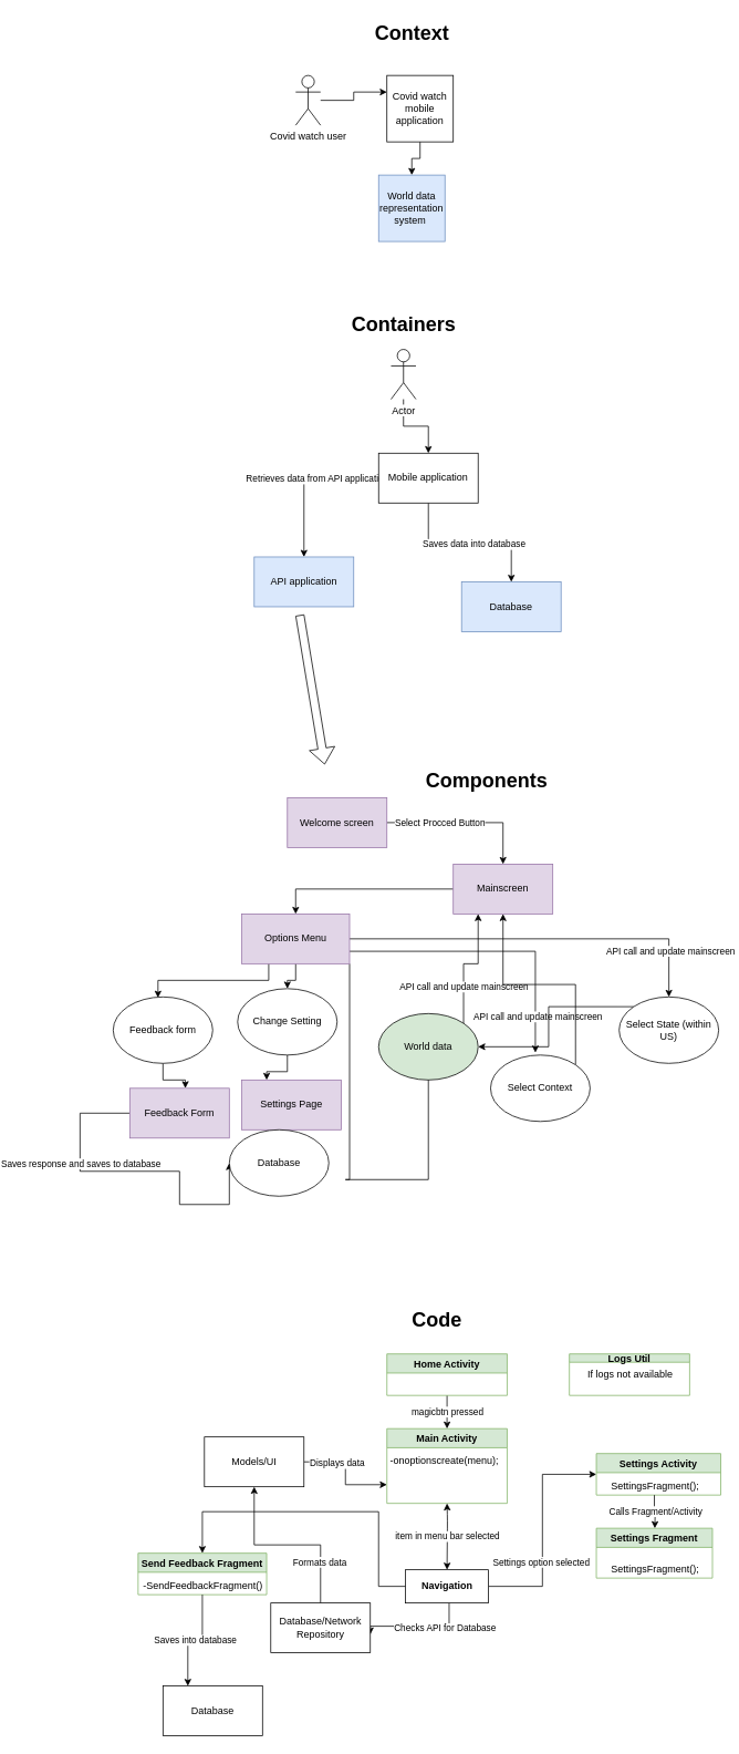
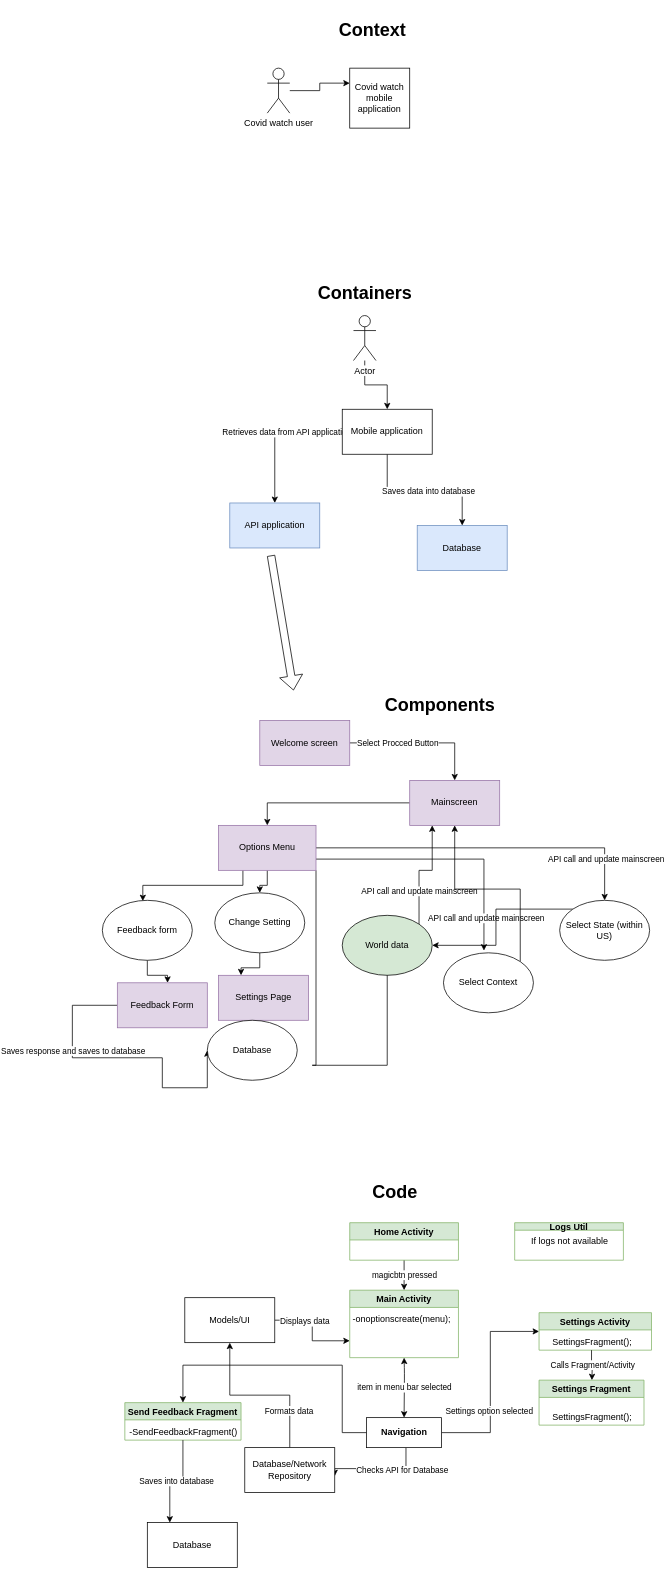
- <mxCell id="4" value="" style="edgeStyle=orthogonalEdgeStyle;rounded=0;orthogonalLoop=1;jettySize=auto;html=1;" edge="1" parent="1" source="5" target="6"><mxGeometry relative="1" as="geometry" /></mxCell>
- <mxCell id="6" value="World data representation system&amp;nbsp;" style="whiteSpace=wrap;html=1;aspect=fixed;fillColor=#dae8fc;strokeColor=#6c8ebf;" vertex="1" parent="1"><mxGeometry x="380" y="210" width="80" height="80" as="geometry" /></mxCell>
